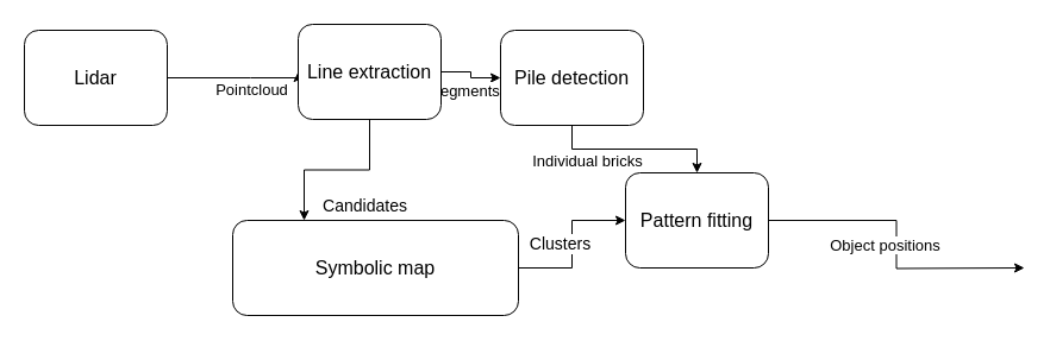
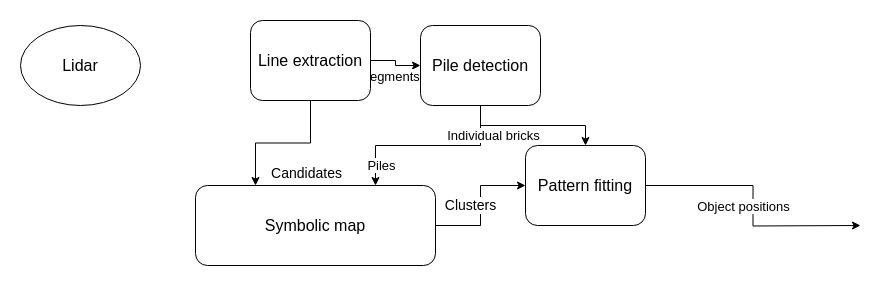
- <mxCell id="3" value="&lt;font style=&quot;font-size: 16px&quot;&gt;Lidar&lt;/font&gt;" style="rounded=1;whiteSpace=wrap;html=1;fontSize=12;glass=0;strokeWidth=1;shadow=0;" parent="1" vertex="1"><mxGeometry x="20" y="25" width="120" height="80" as="geometry" /></mxCell>
+ <mxCell id="3" value="&lt;font style=&quot;font-size: 16px&quot;&gt;Lidar&lt;/font&gt;" style="ellipse;whiteSpace=wrap;html=1;fontSize=12;glass=0;strokeWidth=1;shadow=0;" parent="1" vertex="1"><mxGeometry x="20" y="25" width="120" height="80" as="geometry" /></mxCell>
- <mxCell id="2" value="Pointcloud" style="edgeStyle=orthogonalEdgeStyle;rounded=0;orthogonalLoop=1;jettySize=auto;html=1;entryX=0;entryY=0.5;entryDx=0;entryDy=0;fontSize=13;" edge="1" parent="1" source="3" target="7"><mxGeometry x="0.75" y="-32" relative="1" as="geometry"><Array as="points"><mxPoint x="210" y="65" /><mxPoint x="210" y="65" /></Array><mxPoint x="-30" y="-22" as="offset" /></mxGeometry></mxCell>
+ <mxCell id="8" value="Piles" style="edgeStyle=orthogonalEdgeStyle;rounded=0;orthogonalLoop=1;jettySize=auto;html=1;entryX=0.75;entryY=0;entryDx=0;entryDy=0;fontSize=13;" edge="1" parent="1" source="10" target="13"><mxGeometry x="0.5" y="20" relative="1" as="geometry"><mxPoint as="offset" /></mxGeometry></mxCell>
